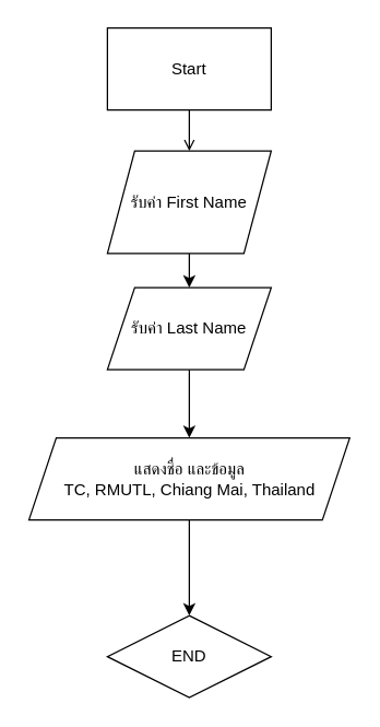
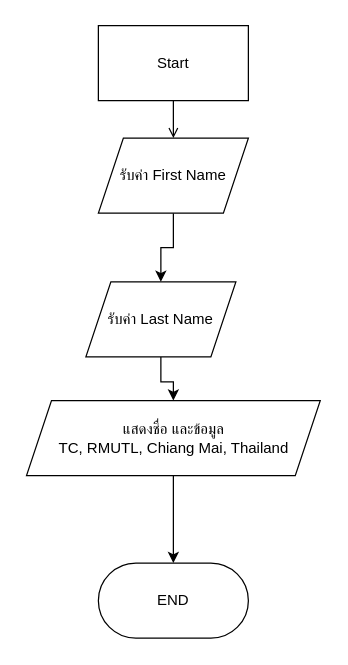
- <mxCell id="6" value="รับค่า&amp;nbsp;First Name" style="shape=parallelogram;perimeter=parallelogramPerimeter;whiteSpace=wrap;html=1;fixedSize=1;" vertex="1" parent="1"><mxGeometry x="78" y="110" width="120" height="75" as="geometry" /></mxCell>
+ <mxCell id="6" value="รับค่า&amp;nbsp;First Name" style="shape=parallelogram;perimeter=parallelogramPerimeter;whiteSpace=wrap;html=1;fixedSize=1;" vertex="1" parent="1"><mxGeometry x="78" y="110" width="120" height="60" as="geometry" /></mxCell>
- <mxCell id="8" value="รับค่า Last Name" style="shape=parallelogram;perimeter=parallelogramPerimeter;whiteSpace=wrap;html=1;fixedSize=1;" vertex="1" parent="1"><mxGeometry x="78" y="210" width="120" height="60" as="geometry" /></mxCell>
+ <mxCell id="8" value="รับค่า Last Name" style="shape=parallelogram;perimeter=parallelogramPerimeter;whiteSpace=wrap;html=1;fixedSize=1;" vertex="1" parent="1"><mxGeometry x="68" y="225" width="120" height="60" as="geometry" /></mxCell>
- <mxCell id="4" value="END" style="rhombus;whiteSpace=wrap;html=1;arcSize=50;" vertex="1" parent="1"><mxGeometry x="78" y="450" width="120" height="60" as="geometry" /></mxCell>
+ <mxCell id="4" value="END" style="rounded=1;whiteSpace=wrap;html=1;arcSize=50;" vertex="1" parent="1"><mxGeometry x="78" y="450" width="120" height="60" as="geometry" /></mxCell>
